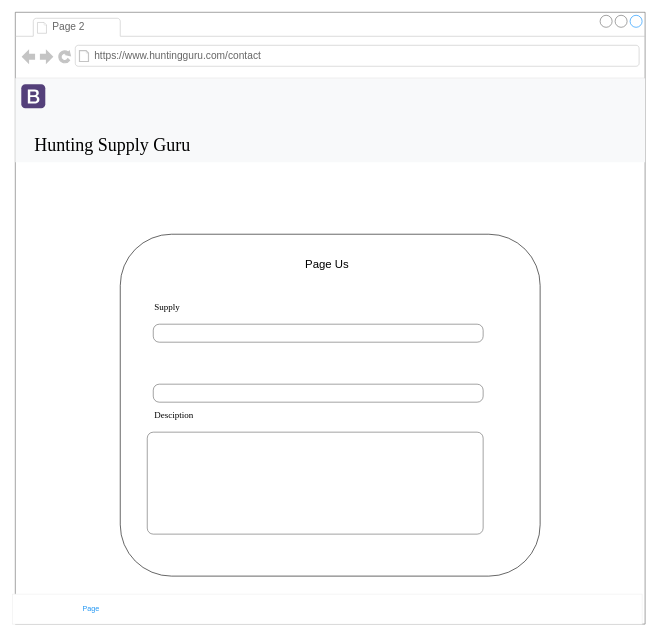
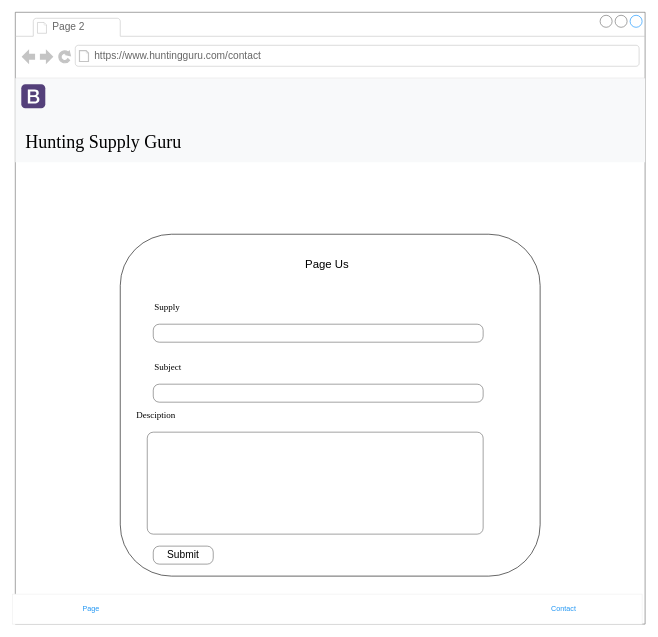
- <mxCell id="5" value="Hunting Supply Guru" style="text;html=1;points=[];align=left;verticalAlign=top;spacingTop=-4;fontSize=30;fontFamily=Verdana" parent="3" vertex="1"><mxGeometry x="30" y="90" width="340" height="50" as="geometry" /></mxCell>
+ <mxCell id="5" value="Hunting Supply Guru" style="text;html=1;points=[];align=left;verticalAlign=top;spacingTop=-4;fontSize=30;fontFamily=Verdana" parent="3" vertex="1"><mxGeometry x="15" y="85" width="340" height="50" as="geometry" /></mxCell>
+ <mxCell id="17" value="Subject" style="text;html=1;points=[];align=left;verticalAlign=top;spacingTop=-4;fontSize=15;fontFamily=Verdana" vertex="1" parent="2"><mxGeometry x="230" y="580" width="170" height="30" as="geometry" /></mxCell>
- <mxCell id="16" value="Desciption" style="text;html=1;points=[];align=left;verticalAlign=top;spacingTop=-4;fontSize=15;fontFamily=Verdana" vertex="1" parent="2"><mxGeometry x="230" y="660" width="170" height="30" as="geometry" /></mxCell>
+ <mxCell id="16" value="Desciption" style="text;html=1;points=[];align=left;verticalAlign=top;spacingTop=-4;fontSize=15;fontFamily=Verdana" vertex="1" parent="2"><mxGeometry x="200" y="660" width="170" height="30" as="geometry" /></mxCell>
+ <mxCell id="15" value="Submit" style="strokeWidth=1;shadow=0;dashed=0;align=center;html=1;shape=mxgraph.mockup.buttons.button;strokeColor=#666666;mainText=;buttonStyle=round;fontSize=17;fontStyle=0;fillColor=none;whiteSpace=wrap;rounded=0;labelBackgroundColor=none;" vertex="1" parent="2"><mxGeometry x="230" y="890" width="100" height="30" as="geometry" /></mxCell>
+ <mxCell id="10" value="Contact" style="shape=rect;strokeColor=none;fillColor=none;fontSize=12;fontColor=#2196F3;dashed=0;whiteSpace=wrap;html=1;" vertex="1" parent="8"><mxGeometry x="787.5" width="262.5" height="50" as="geometry" /></mxCell>
